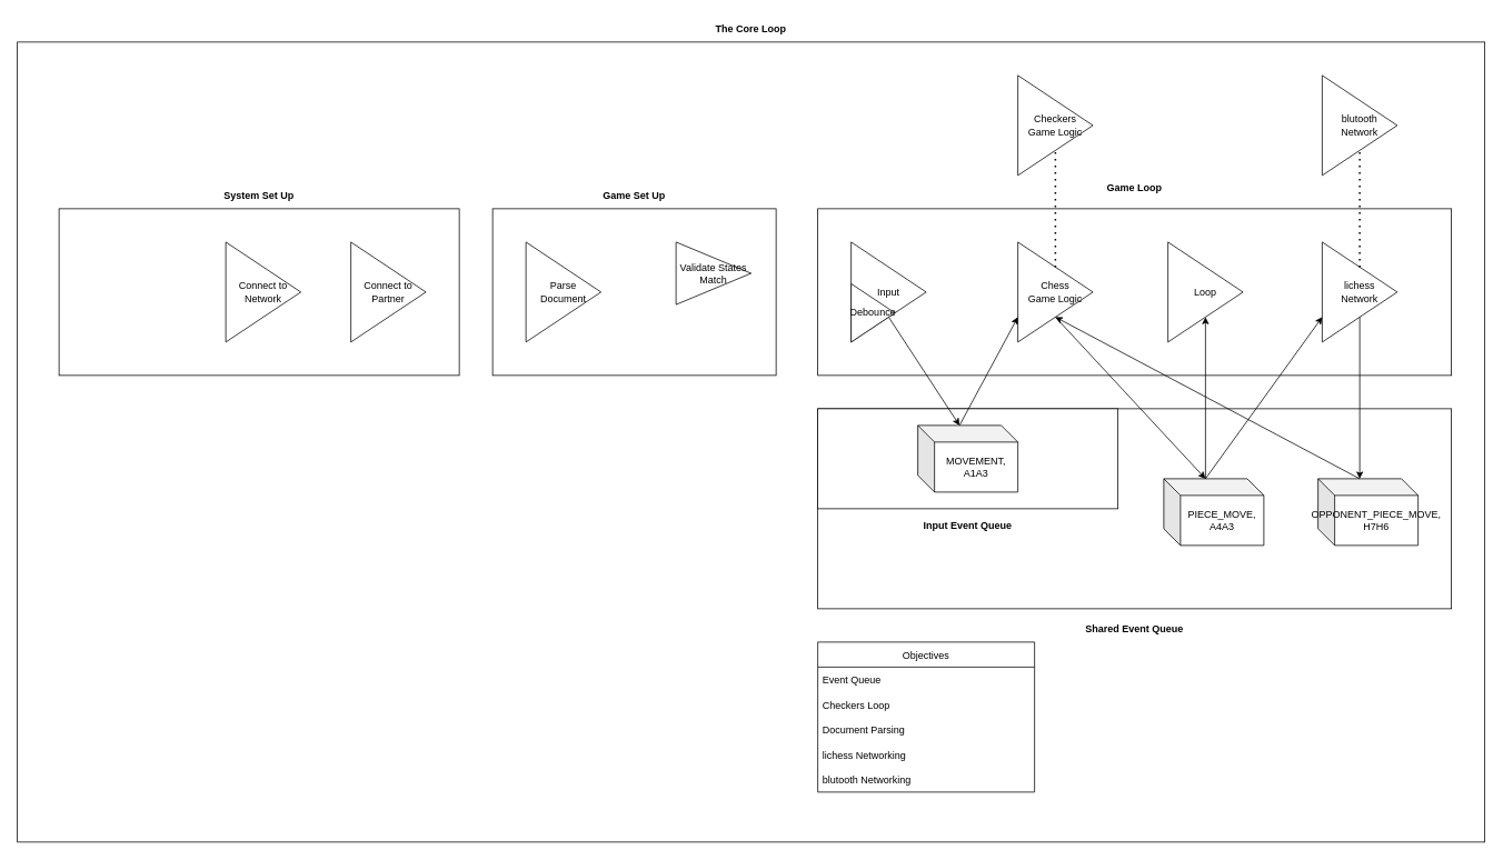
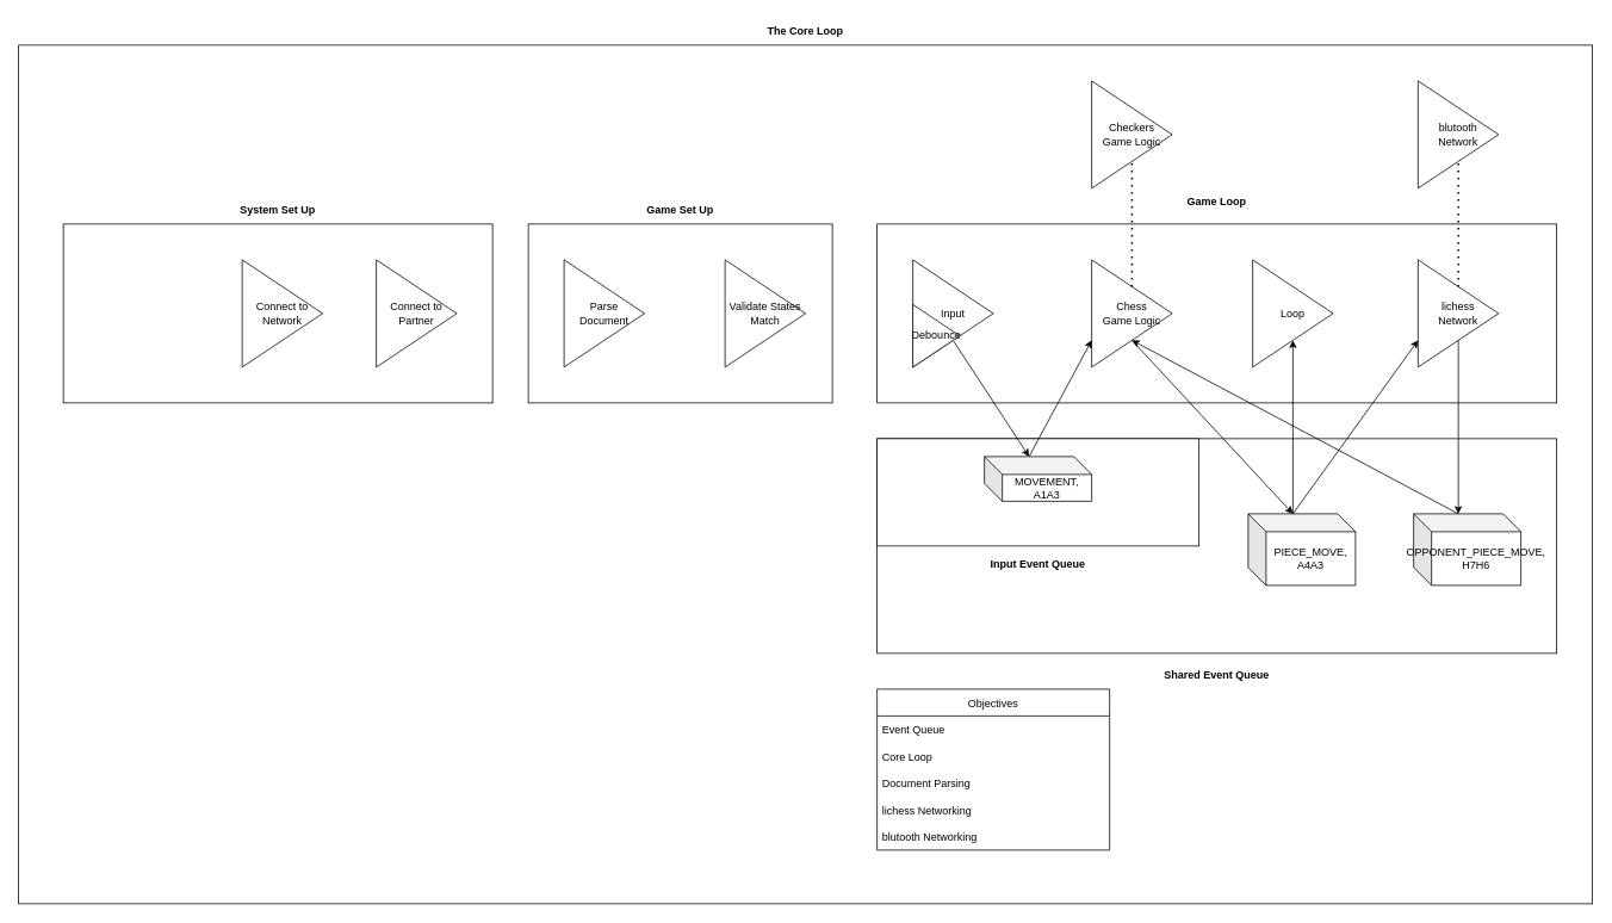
- <mxCell id="38" value="Validate States Match" style="triangle;whiteSpace=wrap;html=1;" vertex="1" parent="1"><mxGeometry x="810" y="290" width="90" height="75" as="geometry" /></mxCell>
+ <mxCell id="38" value="Validate States Match" style="triangle;whiteSpace=wrap;html=1;" vertex="1" parent="1"><mxGeometry x="810" y="290" width="90" height="120" as="geometry" /></mxCell>
- <mxCell id="10" value="MOVEMENT, A1A3" style="shape=cube;whiteSpace=wrap;html=1;boundedLbl=1;backgroundOutline=1;darkOpacity=0.05;darkOpacity2=0.1;" parent="1" vertex="1"><mxGeometry x="1100" y="510" width="120" height="80" as="geometry" /></mxCell>
+ <mxCell id="10" value="MOVEMENT, A1A3" style="shape=cube;whiteSpace=wrap;html=1;boundedLbl=1;backgroundOutline=1;darkOpacity=0.05;darkOpacity2=0.1;" parent="1" vertex="1"><mxGeometry x="1100" y="510" width="120" height="50" as="geometry" /></mxCell>
- <mxCell id="28" value="Checkers Loop" style="text;strokeColor=none;fillColor=none;align=left;verticalAlign=middle;spacingLeft=4;spacingRight=4;overflow=hidden;points=[[0,0.5],[1,0.5]];portConstraint=eastwest;rotatable=0;" vertex="1" parent="26"><mxGeometry y="60" width="260" height="30" as="geometry" /></mxCell>
+ <mxCell id="28" value="Core Loop" style="text;strokeColor=none;fillColor=none;align=left;verticalAlign=middle;spacingLeft=4;spacingRight=4;overflow=hidden;points=[[0,0.5],[1,0.5]];portConstraint=eastwest;rotatable=0;" vertex="1" parent="26"><mxGeometry y="60" width="260" height="30" as="geometry" /></mxCell>
